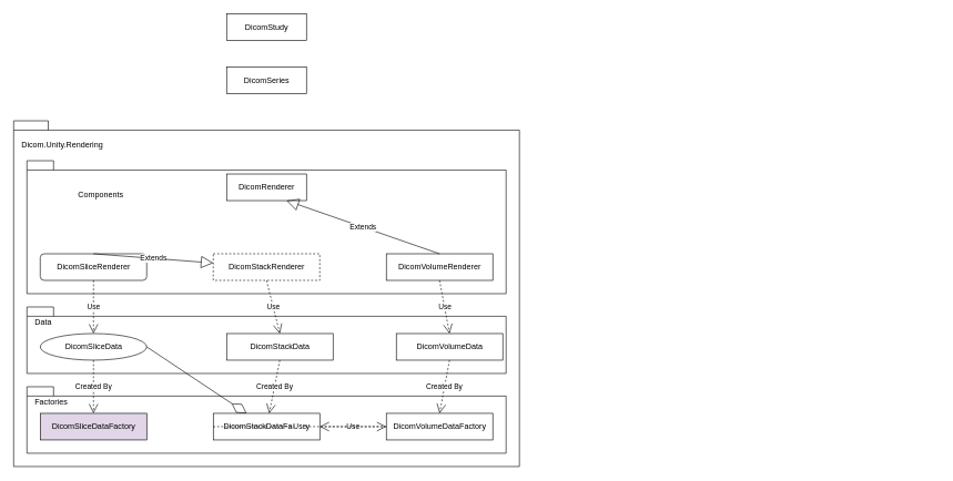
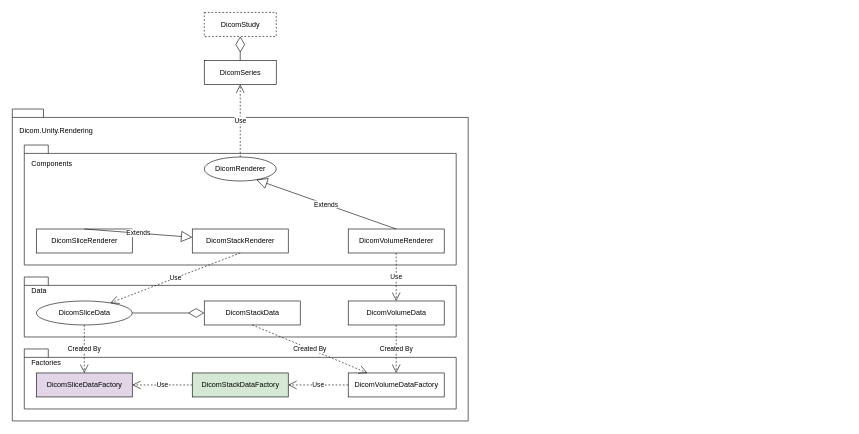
- <mxCell id="35" value="DicomStudy" style="html=1;" vertex="1" parent="1"><mxGeometry x="340" y="20" width="120" height="40" as="geometry" /></mxCell>
+ <mxCell id="35" value="DicomStudy" style="html=1;dashed=1;" vertex="1" parent="1"><mxGeometry x="340" y="20" width="120" height="40" as="geometry" /></mxCell>
+ <mxCell id="36" value="" style="endArrow=diamondThin;endFill=0;endSize=24;html=1;entryX=0.5;entryY=1;entryDx=0;entryDy=0;exitX=0.5;exitY=0;exitDx=0;exitDy=0;" edge="1" parent="1" source="33" target="35"><mxGeometry width="160" relative="1" as="geometry"><mxPoint x="180" y="70" as="sourcePoint" /><mxPoint x="340" y="70" as="targetPoint" /></mxGeometry></mxCell>
+ <mxCell id="34" value="Use" style="endArrow=open;endSize=12;dashed=1;html=1;exitX=0.5;exitY=0;exitDx=0;exitDy=0;entryX=0.5;entryY=1;entryDx=0;entryDy=0;" edge="1" parent="1" source="13" target="33"><mxGeometry width="160" relative="1" as="geometry"><mxPoint x="560" y="151" as="sourcePoint" /><mxPoint x="720" y="151" as="targetPoint" /></mxGeometry></mxCell>
- <mxCell id="13" value="DicomRenderer" style="html=1;" vertex="1" parent="1"><mxGeometry x="340" y="261" width="120" height="40" as="geometry" /></mxCell>
+ <mxCell id="13" value="DicomRenderer" style="ellipse;html=1;" vertex="1" parent="1"><mxGeometry x="340" y="261" width="120" height="40" as="geometry" /></mxCell>
- <mxCell id="6" value="Components" style="text;html=1;strokeColor=none;fillColor=none;align=left;verticalAlign=middle;whiteSpace=wrap;rounded=0;" vertex="1" parent="4"><mxGeometry x="75" y="44" width="120" height="16" as="geometry" /></mxCell>
+ <mxCell id="6" value="Components" style="text;html=1;strokeColor=none;fillColor=none;align=left;verticalAlign=middle;whiteSpace=wrap;rounded=0;" vertex="1" parent="4"><mxGeometry x="10" y="24" width="120" height="16" as="geometry" /></mxCell>
- <mxCell id="14" value="DicomSliceRenderer" style="html=1;rounded=1;" vertex="1" parent="1"><mxGeometry x="60" y="381" width="160" height="40" as="geometry" /></mxCell>
+ <mxCell id="14" value="DicomSliceRenderer" style="html=1;" vertex="1" parent="1"><mxGeometry x="60" y="381" width="160" height="40" as="geometry" /></mxCell>
- <mxCell id="15" value="DicomStackRenderer" style="html=1;dashed=1;" vertex="1" parent="1"><mxGeometry x="320" y="381" width="160" height="40" as="geometry" /></mxCell>
+ <mxCell id="15" value="DicomStackRenderer" style="html=1;" vertex="1" parent="1"><mxGeometry x="320" y="381" width="160" height="40" as="geometry" /></mxCell>
- <mxCell id="28" value="Use" style="endArrow=open;endSize=12;dashed=1;html=1;exitX=0.5;exitY=1;exitDx=0;exitDy=0;" edge="1" parent="1" source="14" target="20"><mxGeometry width="160" relative="1" as="geometry"><mxPoint x="280" y="741" as="sourcePoint" /><mxPoint x="440" y="741" as="targetPoint" /></mxGeometry></mxCell>
- <mxCell id="29" value="Use" style="endArrow=open;endSize=12;dashed=1;html=1;exitX=0.5;exitY=1;exitDx=0;exitDy=0;entryX=0.5;entryY=0;entryDx=0;entryDy=0;" edge="1" parent="1" source="15" target="21"><mxGeometry width="160" relative="1" as="geometry"><mxPoint x="165" y="511" as="sourcePoint" /><mxPoint x="165" y="551" as="targetPoint" /></mxGeometry></mxCell>
+ <mxCell id="29" value="Use" style="endArrow=open;endSize=12;dashed=1;html=1;exitX=0.5;exitY=1;exitDx=0;exitDy=0;" edge="1" parent="1" source="15" target="20"><mxGeometry width="160" relative="1" as="geometry"><mxPoint x="165" y="511" as="sourcePoint" /><mxPoint x="165" y="551" as="targetPoint" /></mxGeometry></mxCell>
- <mxCell id="22" value="DicomVolumeData" style="html=1;" vertex="1" parent="1"><mxGeometry x="595" y="501" width="160" height="40" as="geometry" /></mxCell>
+ <mxCell id="22" value="DicomVolumeData" style="html=1;" vertex="1" parent="1"><mxGeometry x="580" y="501" width="160" height="40" as="geometry" /></mxCell>
- <mxCell id="27" value="" style="endArrow=diamondThin;endFill=0;endSize=24;html=1;exitX=1;exitY=0.5;exitDx=0;exitDy=0;" edge="1" parent="1" source="20" target="24"><mxGeometry width="160" relative="1" as="geometry"><mxPoint x="200" y="681" as="sourcePoint" /><mxPoint x="360" y="681" as="targetPoint" /></mxGeometry></mxCell>
+ <mxCell id="27" value="" style="endArrow=diamondThin;endFill=0;endSize=24;html=1;entryX=0;entryY=0.5;entryDx=0;entryDy=0;exitX=1;exitY=0.5;exitDx=0;exitDy=0;" edge="1" parent="1" source="20" target="21"><mxGeometry width="160" relative="1" as="geometry"><mxPoint x="200" y="681" as="sourcePoint" /><mxPoint x="360" y="681" as="targetPoint" /></mxGeometry></mxCell>
- <mxCell id="31" value="Created By" style="endArrow=open;endSize=12;dashed=1;html=1;exitX=0.5;exitY=1;exitDx=0;exitDy=0;" edge="1" parent="1" source="21" target="24"><mxGeometry width="160" relative="1" as="geometry"><mxPoint x="460" y="781" as="sourcePoint" /><mxPoint x="620" y="781" as="targetPoint" /></mxGeometry></mxCell>
+ <mxCell id="31" value="Created By" style="endArrow=open;endSize=12;dashed=1;html=1;exitX=0.5;exitY=1;exitDx=0;exitDy=0;" edge="1" parent="1" source="21" target="25"><mxGeometry width="160" relative="1" as="geometry"><mxPoint x="460" y="781" as="sourcePoint" /><mxPoint x="620" y="781" as="targetPoint" /></mxGeometry></mxCell>
- <mxCell id="24" value="DicomStackDataFactory" style="html=1;" vertex="1" parent="1"><mxGeometry x="320" y="621" width="160" height="40" as="geometry" /></mxCell>
+ <mxCell id="24" value="DicomStackDataFactory" style="html=1;fillColor=#d5e8d4;" vertex="1" parent="1"><mxGeometry x="320" y="621" width="160" height="40" as="geometry" /></mxCell>
- <mxCell id="26" value="Use" style="endArrow=open;endSize=12;dashed=1;html=1;exitX=0;exitY=0.5;exitDx=0;exitDy=0;" edge="1" parent="1" source="24" target="25"><mxGeometry width="160" relative="1" as="geometry"><mxPoint x="280" y="721" as="sourcePoint" /><mxPoint x="250" y="681" as="targetPoint" /></mxGeometry></mxCell>
+ <mxCell id="26" value="Use" style="endArrow=open;endSize=12;dashed=1;html=1;exitX=0;exitY=0.5;exitDx=0;exitDy=0;entryX=1;entryY=0.5;entryDx=0;entryDy=0;" edge="1" parent="1" source="24" target="23"><mxGeometry width="160" relative="1" as="geometry"><mxPoint x="280" y="721" as="sourcePoint" /><mxPoint x="250" y="681" as="targetPoint" /></mxGeometry></mxCell>
